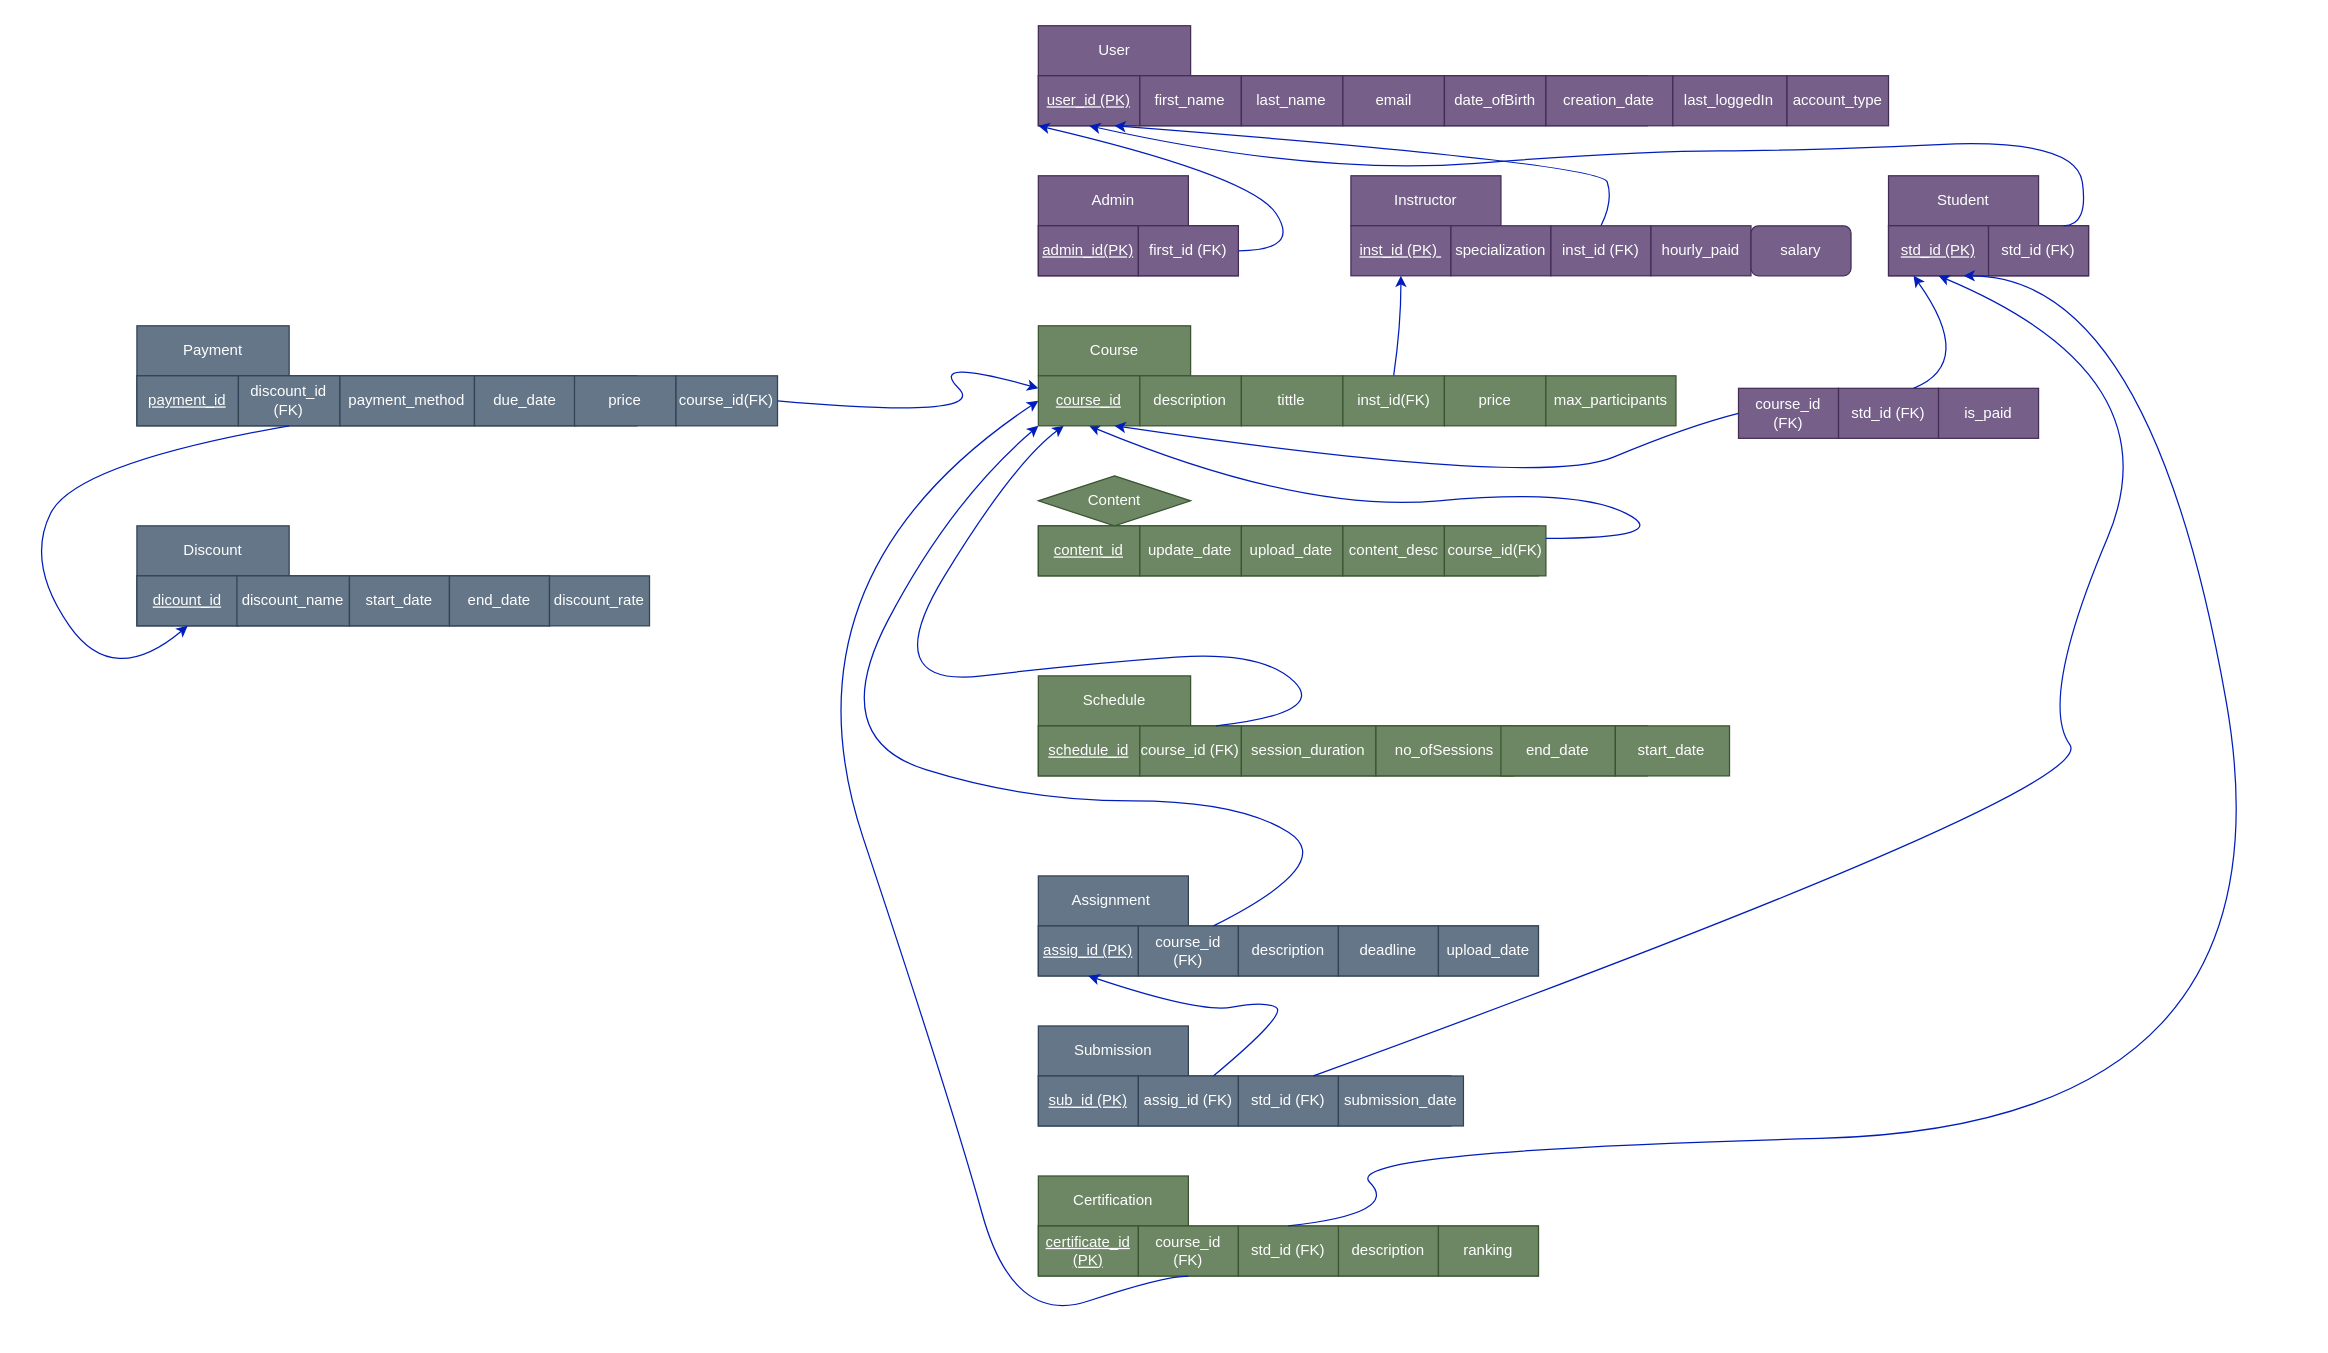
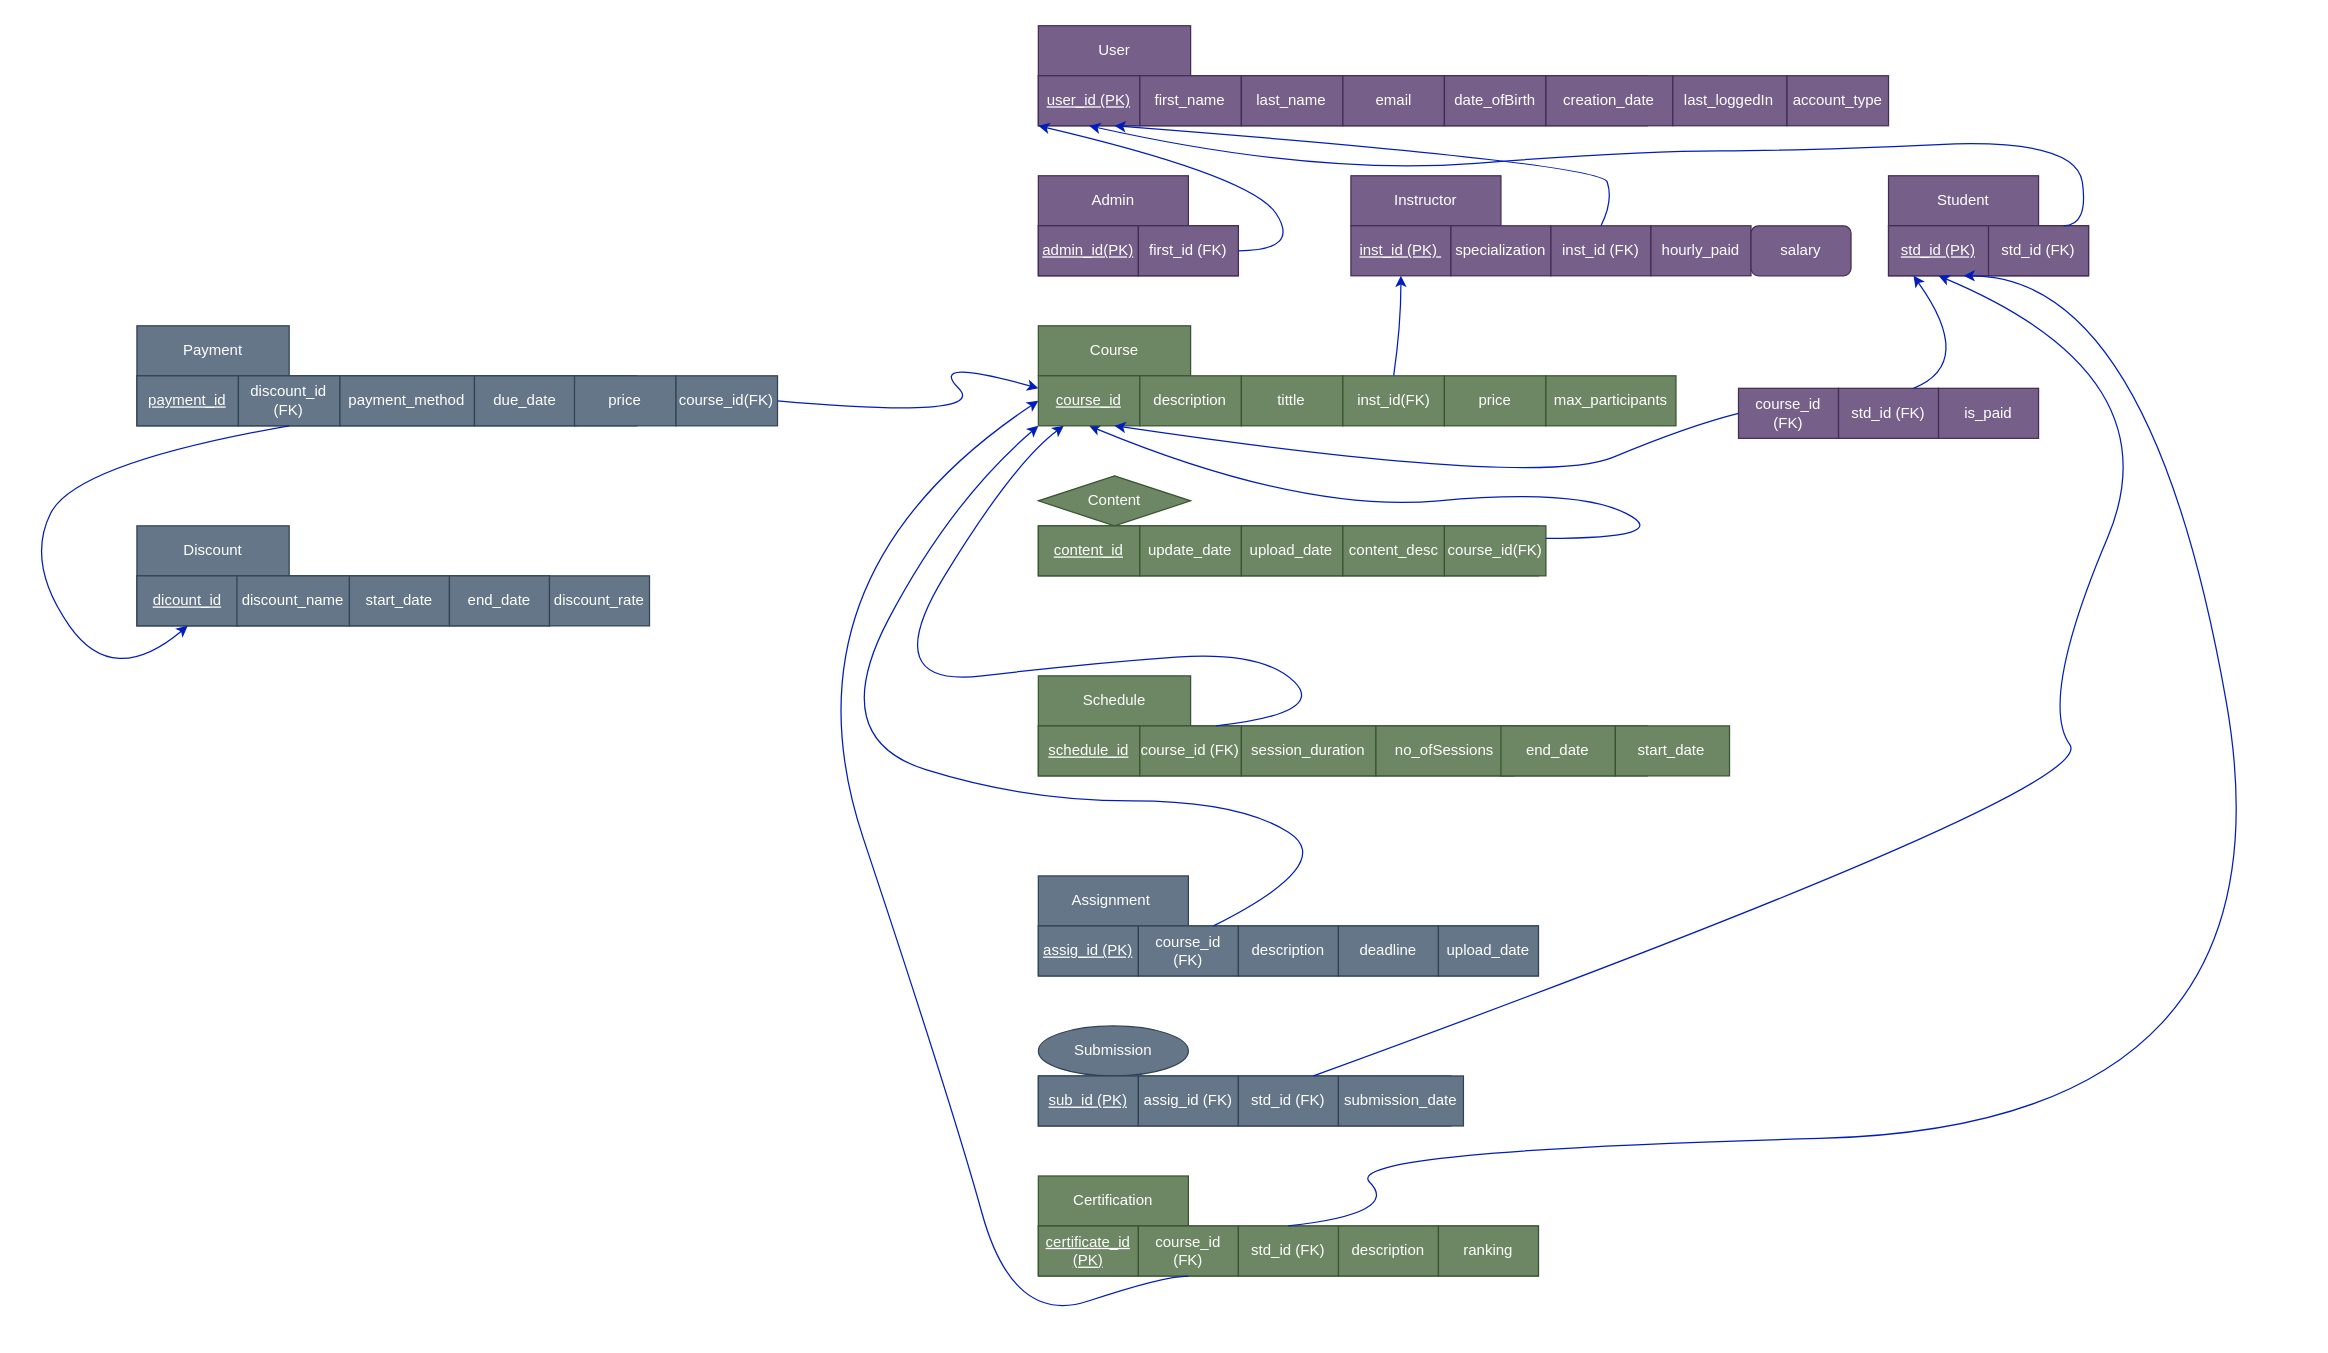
- <mxCell id="84" value="" style="curved=1;endArrow=classic;html=1;rounded=0;exitX=0.75;exitY=0;exitDx=0;exitDy=0;entryX=0.5;entryY=1;entryDx=0;entryDy=0;fillColor=#0050ef;strokeColor=#001DBC;" parent="1" source="34" target="41" edge="1"><mxGeometry width="50" height="50" relative="1" as="geometry"><mxPoint x="1000" y="800" as="sourcePoint" /><mxPoint x="1050" y="750" as="targetPoint" /><Array as="points"><mxPoint x="1030" y="810" /><mxPoint x="1010" y="800" /><mxPoint x="960" y="810" /></Array></mxGeometry></mxCell>
- <mxCell id="32" value="Submission" style="rounded=0;whiteSpace=wrap;html=1;fillColor=#647687;strokeColor=#314354;fontColor=#ffffff;" parent="30" vertex="1"><mxGeometry width="120" height="40" as="geometry" /></mxCell>
+ <mxCell id="32" value="Submission" style="ellipse;whiteSpace=wrap;html=1;fillColor=#647687;strokeColor=#314354;fontColor=#ffffff;" parent="30" vertex="1"><mxGeometry width="120" height="40" as="geometry" /></mxCell>
